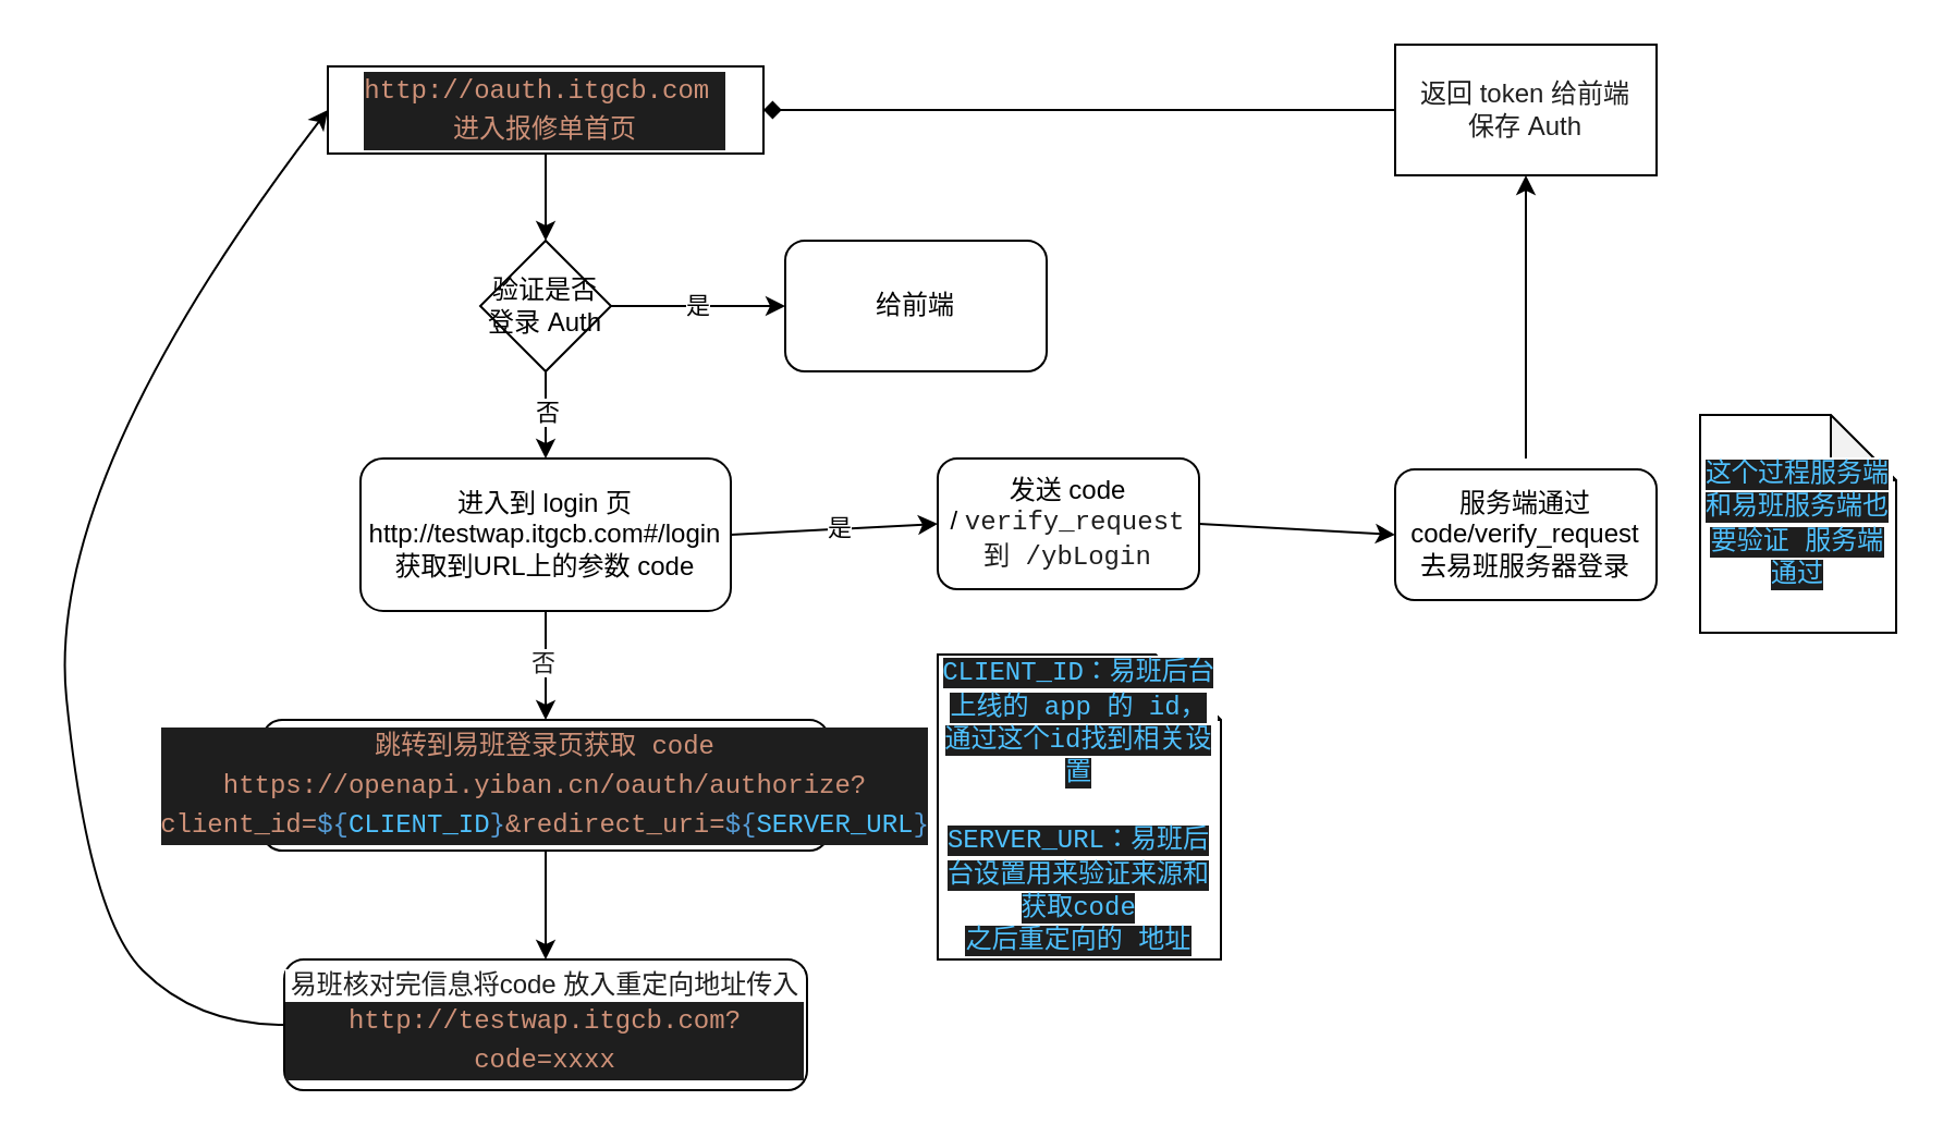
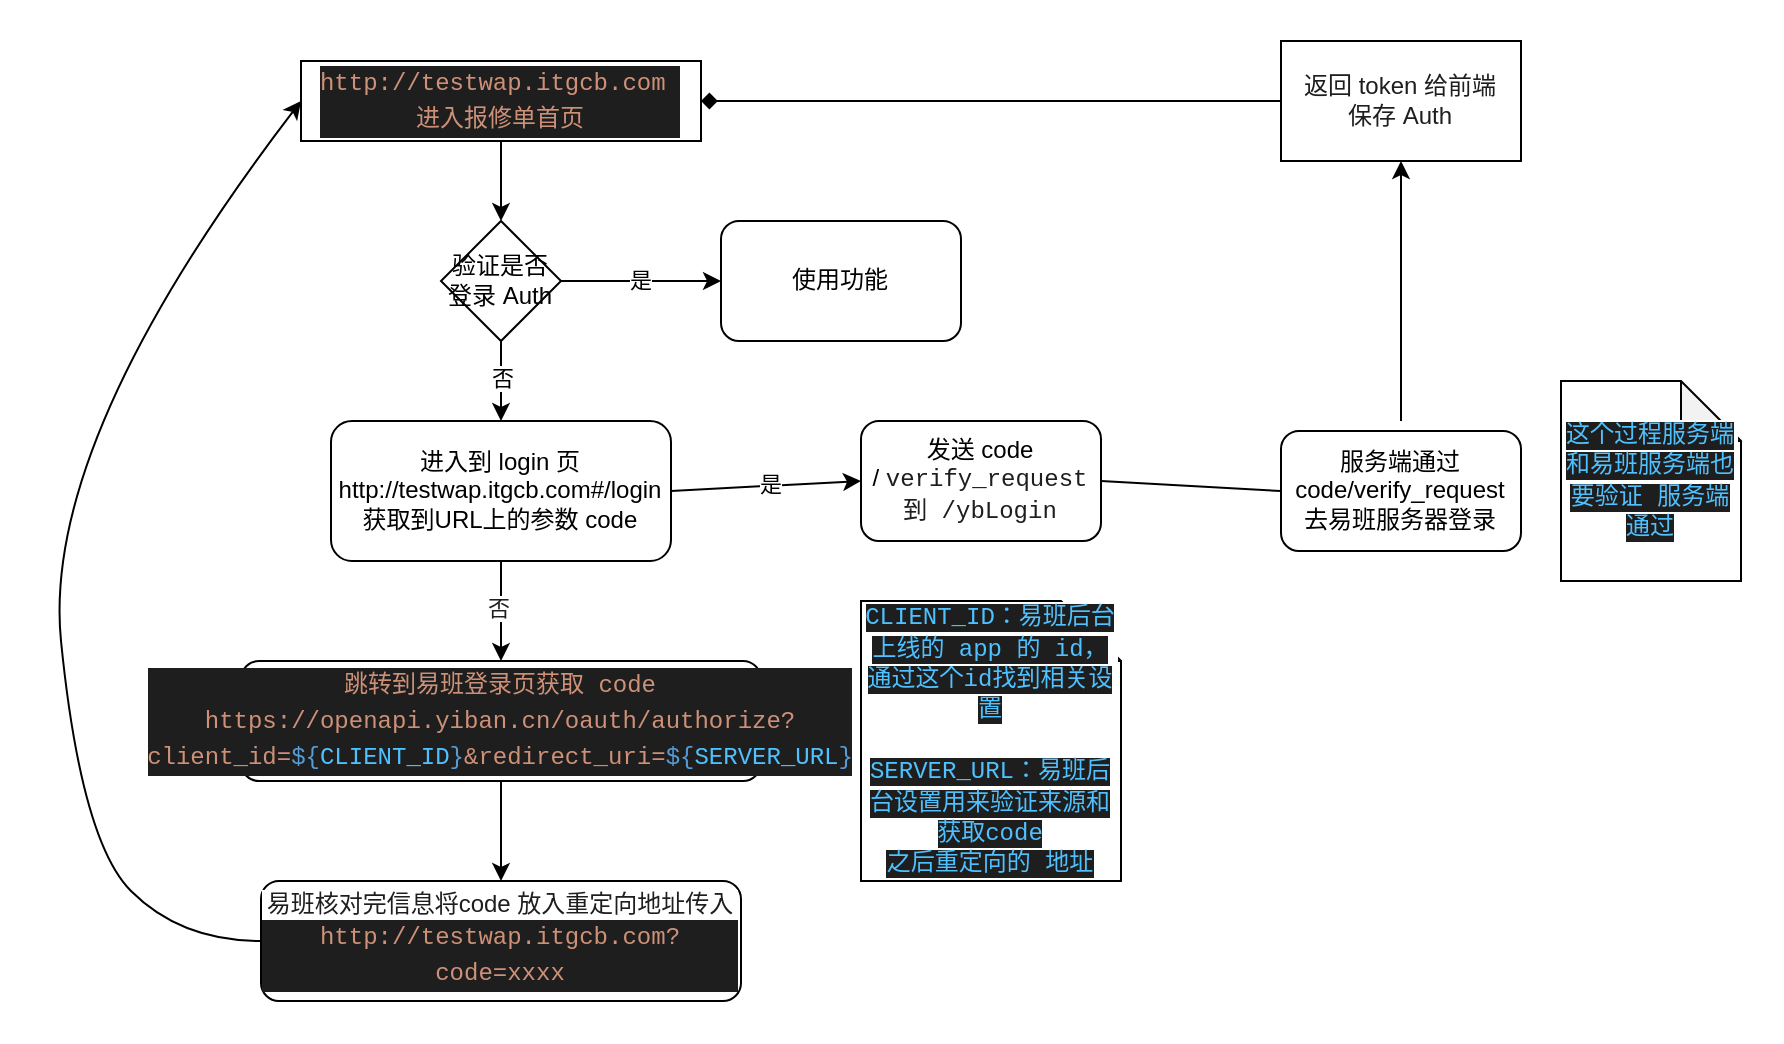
- <mxCell id="2" value="&lt;div style=&quot;color: rgb(212, 212, 212); background-color: rgb(30, 30, 30); font-family: Menlo, Monaco, &amp;quot;Courier New&amp;quot;, monospace; line-height: 18px;&quot;&gt;&lt;span style=&quot;color: #ce9178;&quot;&gt;http://oauth.itgcb.com&amp;nbsp;&lt;/span&gt;&lt;/div&gt;&lt;div style=&quot;color: rgb(212, 212, 212); background-color: rgb(30, 30, 30); font-family: Menlo, Monaco, &amp;quot;Courier New&amp;quot;, monospace; line-height: 18px;&quot;&gt;&lt;span style=&quot;color: #ce9178;&quot;&gt;进入报修单首页&lt;/span&gt;&lt;/div&gt;" style="rounded=0;whiteSpace=wrap;html=1;" vertex="1" parent="1"><mxGeometry x="150" y="30" width="200" height="40" as="geometry" /></mxCell>
+ <mxCell id="2" value="&lt;div style=&quot;color: rgb(212, 212, 212); background-color: rgb(30, 30, 30); font-family: Menlo, Monaco, &amp;quot;Courier New&amp;quot;, monospace; line-height: 18px;&quot;&gt;&lt;span style=&quot;color: #ce9178;&quot;&gt;http://testwap.itgcb.com&amp;nbsp;&lt;/span&gt;&lt;/div&gt;&lt;div style=&quot;color: rgb(212, 212, 212); background-color: rgb(30, 30, 30); font-family: Menlo, Monaco, &amp;quot;Courier New&amp;quot;, monospace; line-height: 18px;&quot;&gt;&lt;span style=&quot;color: #ce9178;&quot;&gt;进入报修单首页&lt;/span&gt;&lt;/div&gt;" style="rounded=0;whiteSpace=wrap;html=1;" vertex="1" parent="1"><mxGeometry x="150" y="30" width="200" height="40" as="geometry" /></mxCell>
- <mxCell id="11" value="给前端" style="rounded=1;whiteSpace=wrap;html=1;" vertex="1" parent="1"><mxGeometry x="360" y="110" width="120" height="60" as="geometry" /></mxCell>
+ <mxCell id="11" value="使用功能" style="rounded=1;whiteSpace=wrap;html=1;" vertex="1" parent="1"><mxGeometry x="360" y="110" width="120" height="60" as="geometry" /></mxCell>
- <mxCell id="22" value="" style="endArrow=classic;html=1;fontColor=#1E1E1E;entryX=0;entryY=0.5;entryDx=0;entryDy=0;exitX=1;exitY=0.5;exitDx=0;exitDy=0;" edge="1" parent="1" source="14" target="20"><mxGeometry width="50" height="50" relative="1" as="geometry"><mxPoint x="560" y="250" as="sourcePoint" /><mxPoint x="610" y="200" as="targetPoint" /></mxGeometry></mxCell>
+ <mxCell id="22" value="" style="endArrow=none;html=1;fontColor=#1E1E1E;entryX=0;entryY=0.5;entryDx=0;entryDy=0;exitX=1;exitY=0.5;exitDx=0;exitDy=0;" edge="1" parent="1" source="14" target="20"><mxGeometry width="50" height="50" relative="1" as="geometry"><mxPoint x="560" y="250" as="sourcePoint" /><mxPoint x="610" y="200" as="targetPoint" /></mxGeometry></mxCell>
